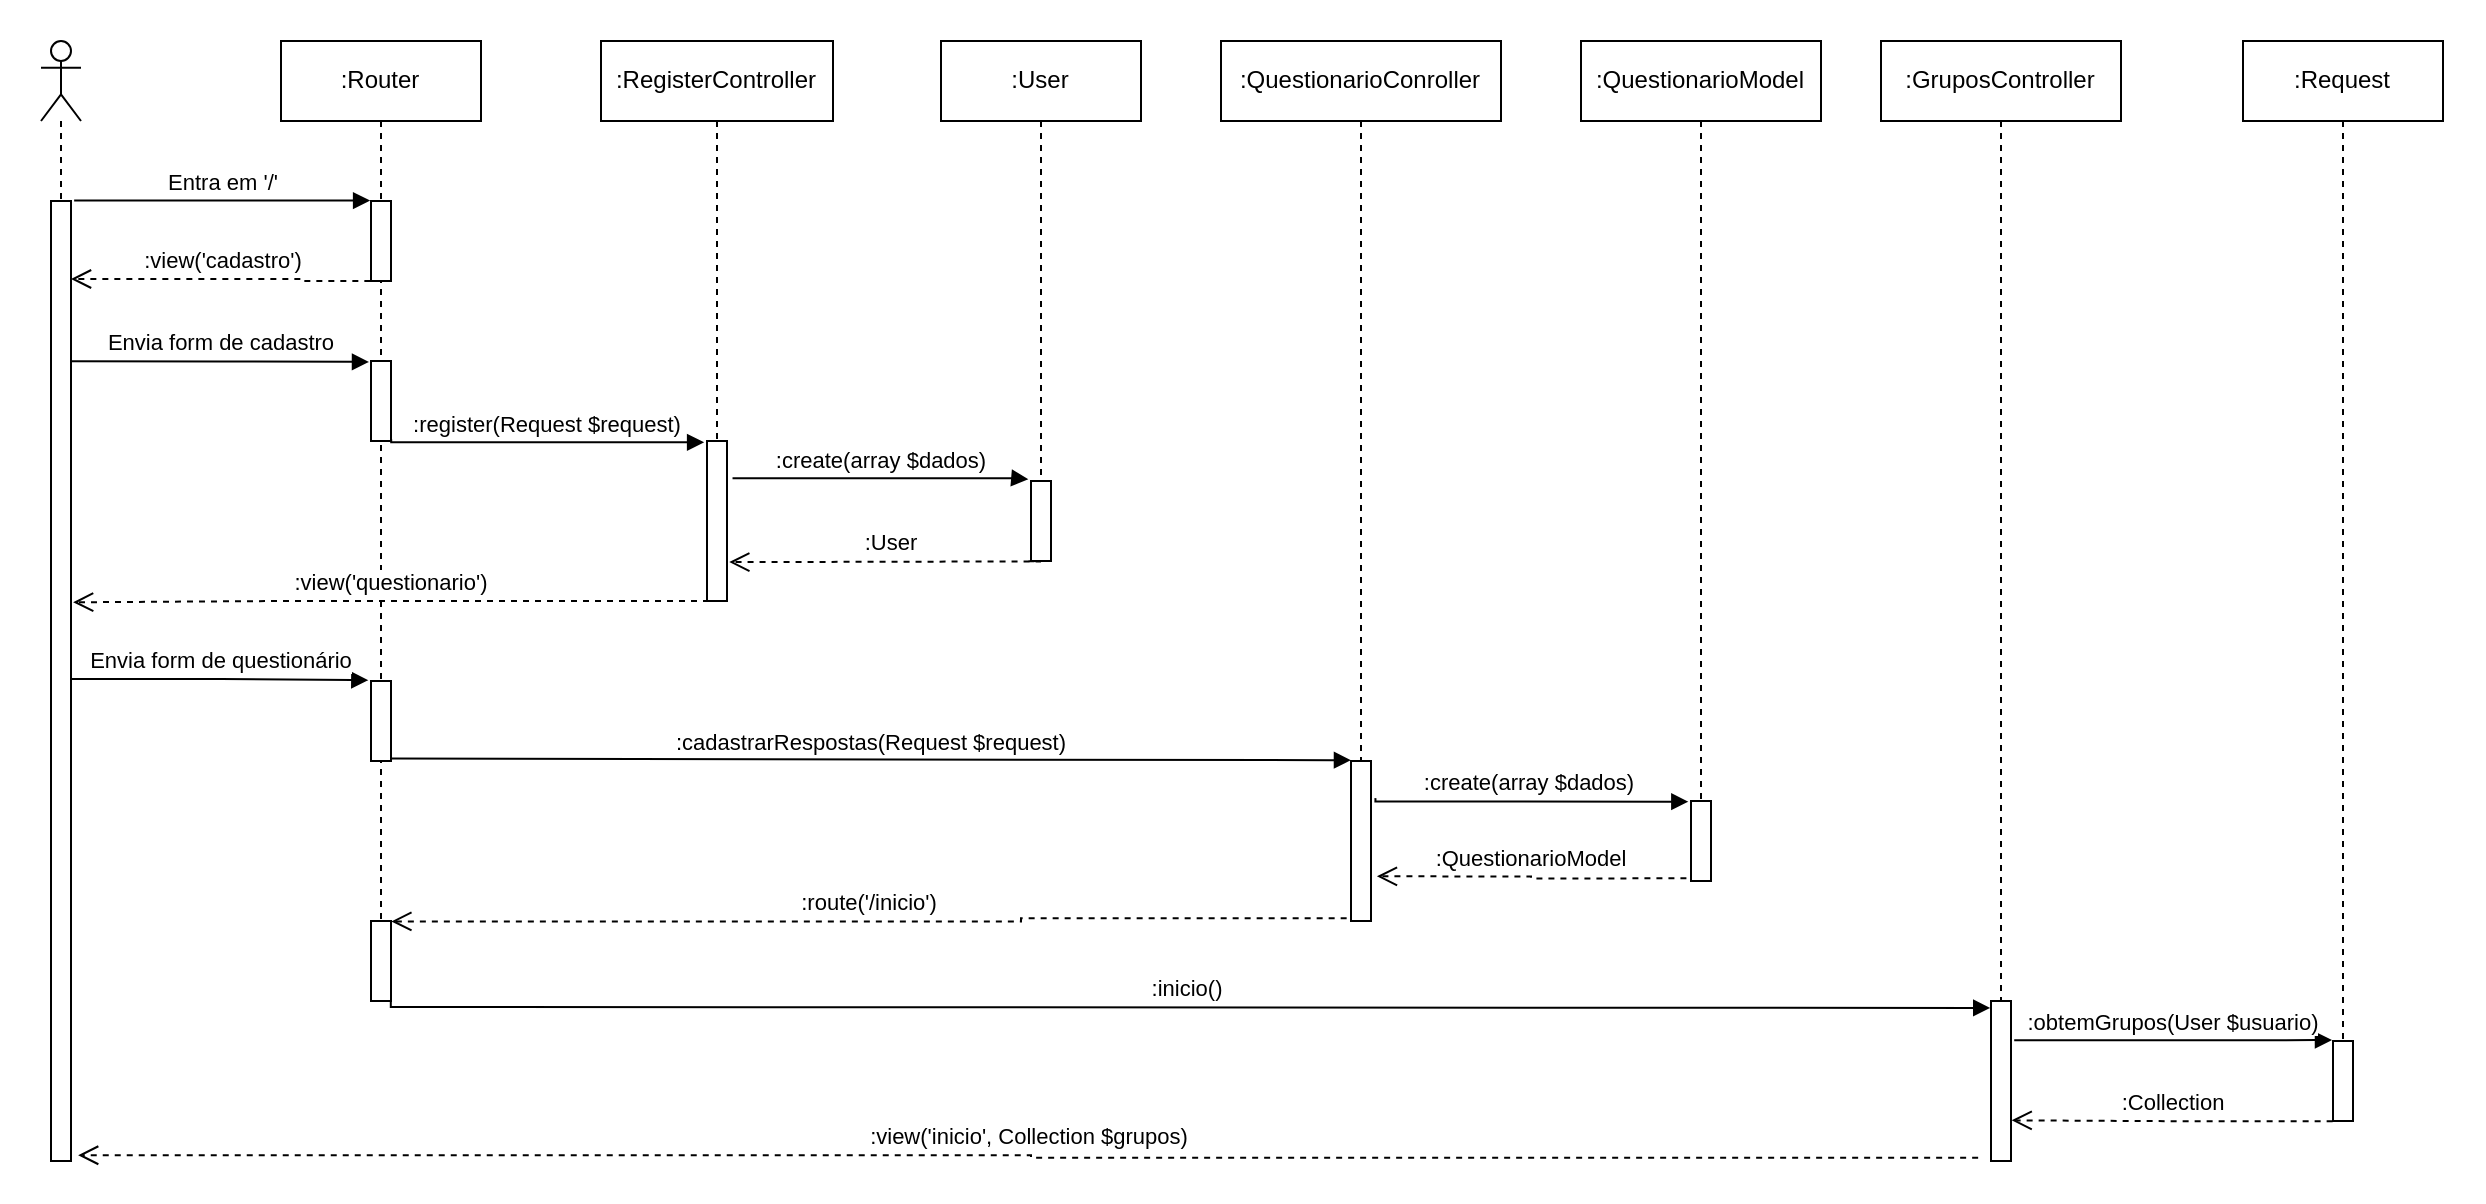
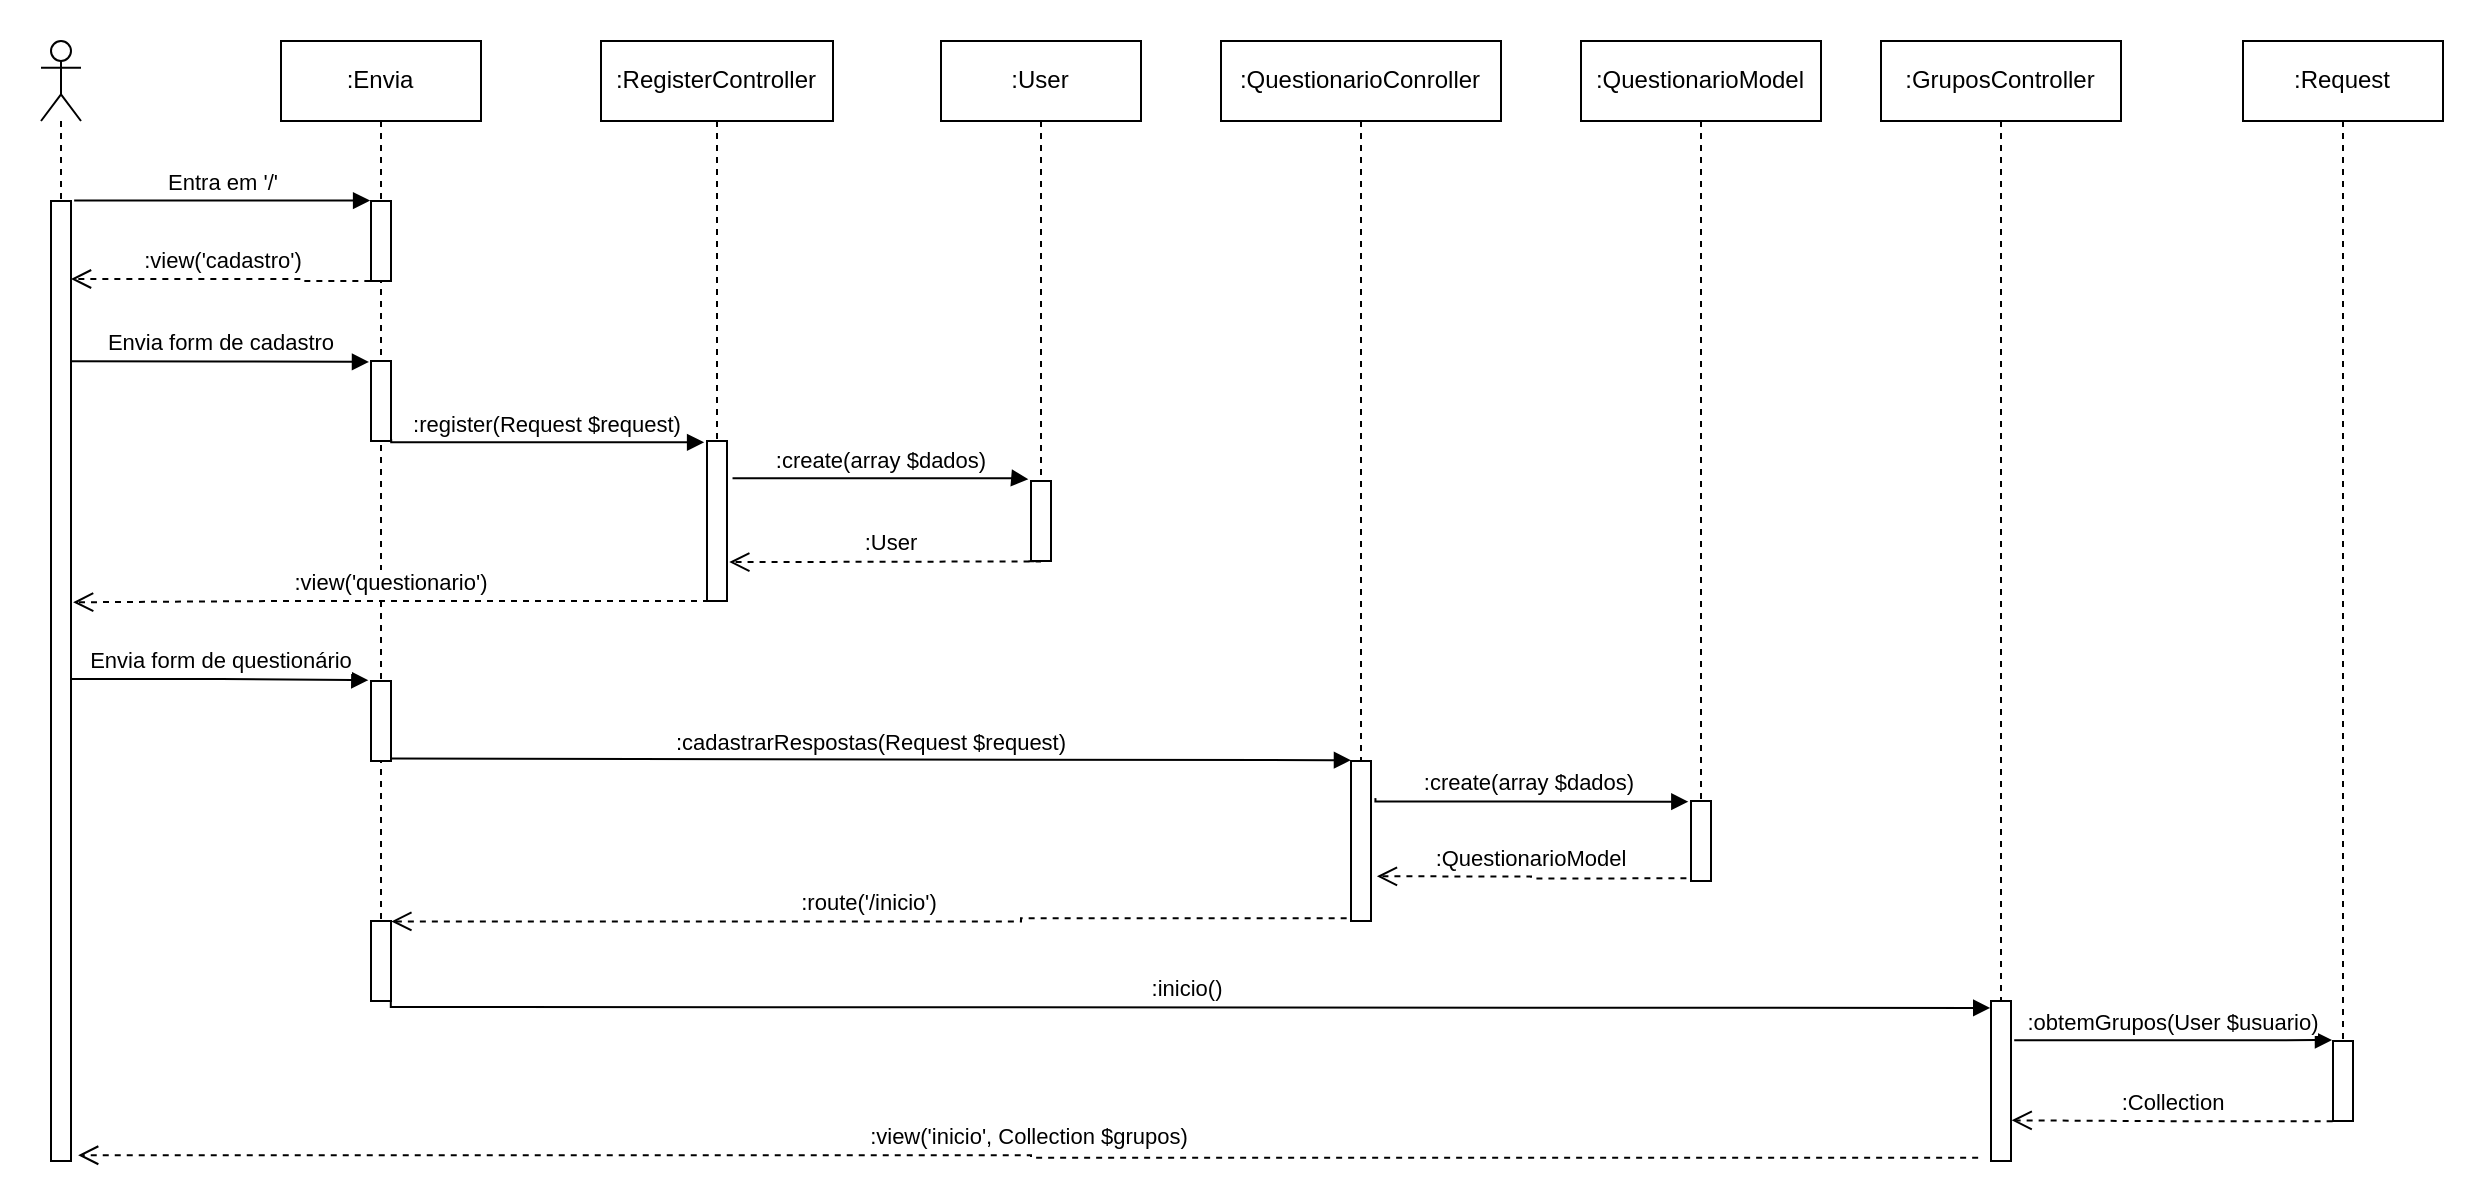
- <mxCell id="4" value=":Router" style="shape=umlLifeline;perimeter=lifelinePerimeter;whiteSpace=wrap;html=1;container=1;collapsible=0;recursiveResize=0;outlineConnect=0;" parent="1" vertex="1"><mxGeometry x="140" y="20" width="100" height="480" as="geometry" /></mxCell>
+ <mxCell id="4" value=":Envia" style="shape=umlLifeline;perimeter=lifelinePerimeter;whiteSpace=wrap;html=1;container=1;collapsible=0;recursiveResize=0;outlineConnect=0;" parent="1" vertex="1"><mxGeometry x="140" y="20" width="100" height="480" as="geometry" /></mxCell>
